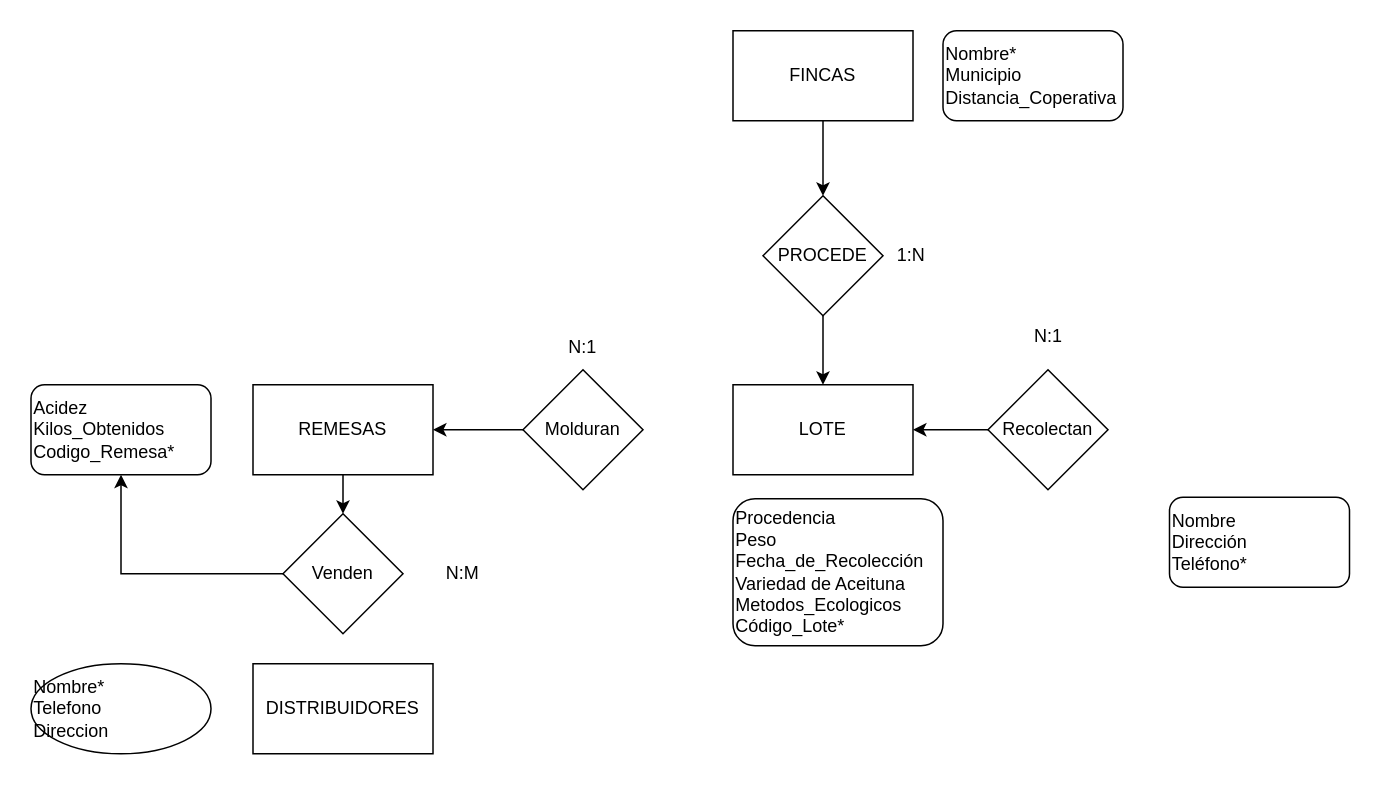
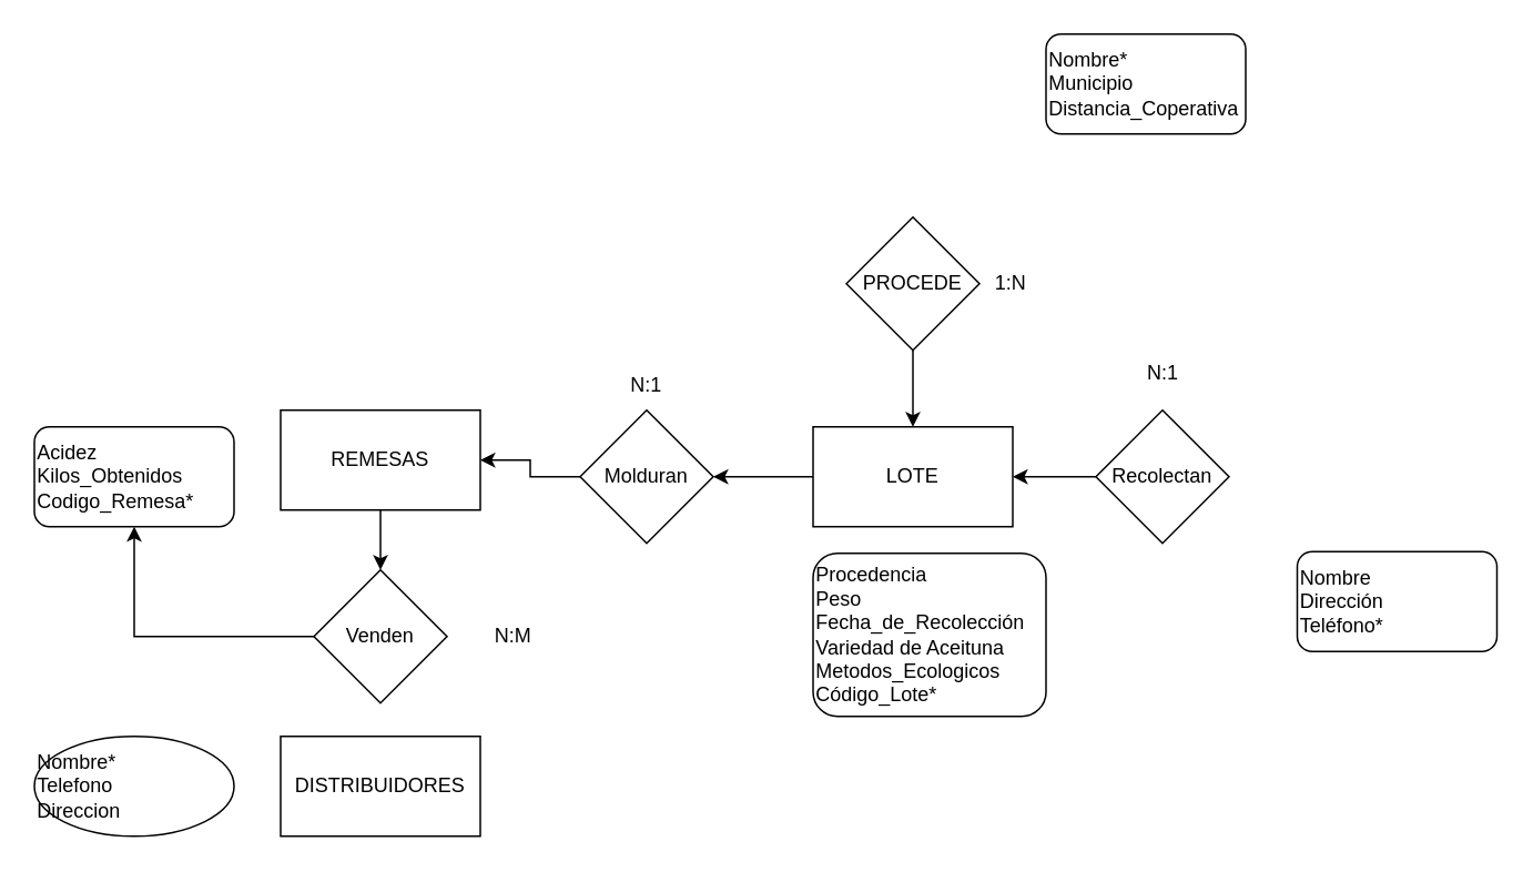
- <mxCell id="6" value="FINCAS" style="rounded=0;whiteSpace=wrap;html=1;" parent="1" vertex="1"><mxGeometry x="488" y="20" width="120" height="60" as="geometry" /></mxCell>
- <mxCell id="5" value="" style="edgeStyle=orthogonalEdgeStyle;rounded=0;orthogonalLoop=1;jettySize=auto;html=1;" parent="1" source="6" target="8" edge="1"><mxGeometry relative="1" as="geometry" /></mxCell>
- <mxCell id="12" value="REMESAS" style="rounded=0;whiteSpace=wrap;html=1;" parent="1" vertex="1"><mxGeometry x="168" y="256" width="120" height="60" as="geometry" /></mxCell>
+ <mxCell id="12" value="REMESAS" style="rounded=0;whiteSpace=wrap;html=1;" parent="1" vertex="1"><mxGeometry x="168" y="246" width="120" height="60" as="geometry" /></mxCell>
+ <mxCell id="2" style="edgeStyle=orthogonalEdgeStyle;rounded=0;orthogonalLoop=1;jettySize=auto;html=1;entryX=1;entryY=0.5;entryDx=0;entryDy=0;" edge="1" parent="1" source="3" target="14"><mxGeometry relative="1" as="geometry" /></mxCell>
